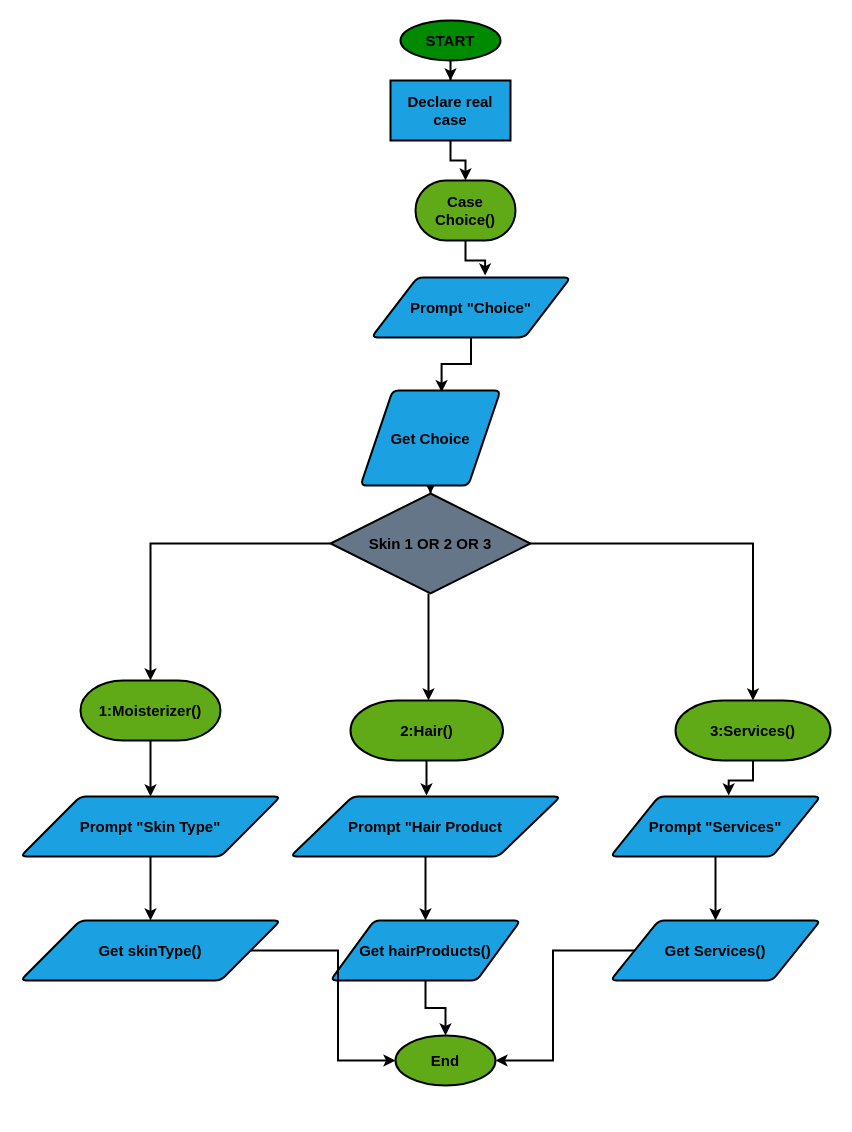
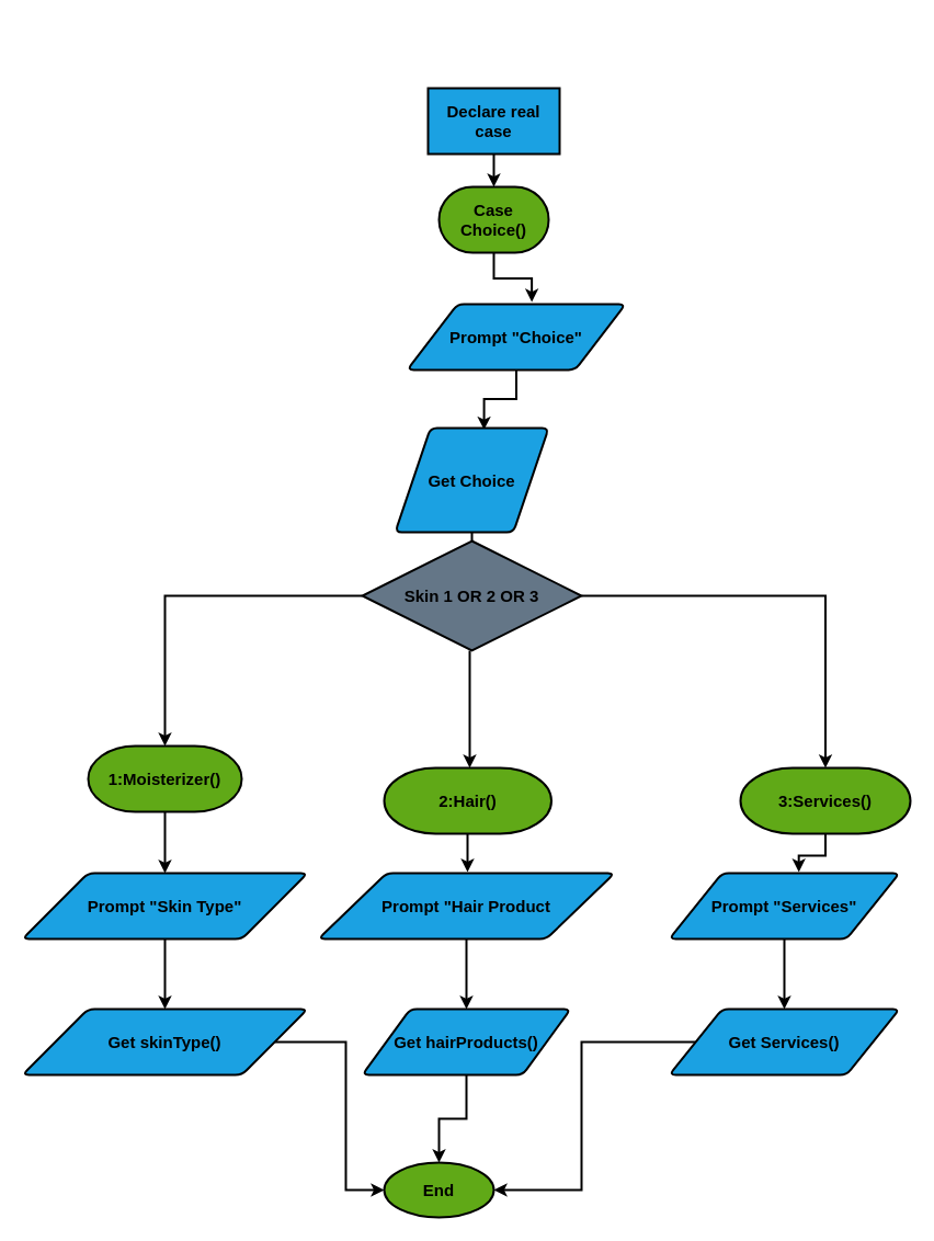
- <mxCell id="3" value="START" style="strokeWidth=2;html=1;shape=mxgraph.flowchart.start_1;whiteSpace=wrap;fontSize=15;fontStyle=1;fillColor=#008a00;" parent="1" vertex="1"><mxGeometry x="400" y="20" width="100" height="40" as="geometry" /></mxCell>
- <mxCell id="2" style="edgeStyle=orthogonalEdgeStyle;rounded=0;orthogonalLoop=1;jettySize=auto;html=1;entryX=0.5;entryY=0;entryDx=0;entryDy=0;strokeWidth=2;fontSize=15;fontStyle=1;" parent="1" source="3" target="7" edge="1"><mxGeometry relative="1" as="geometry" /></mxCell>
- <mxCell id="5" value="Case Choice()" style="strokeWidth=2;html=1;shape=mxgraph.flowchart.terminator;whiteSpace=wrap;fontSize=15;fontStyle=1;fillColor=#60a917;" parent="1" vertex="1"><mxGeometry x="415" y="180" width="100" height="60" as="geometry" /></mxCell>
+ <mxCell id="5" value="Case Choice()" style="strokeWidth=2;html=1;shape=mxgraph.flowchart.terminator;whiteSpace=wrap;fontSize=15;fontStyle=1;fillColor=#60a917;" parent="1" vertex="1"><mxGeometry x="400" y="170" width="100" height="60" as="geometry" /></mxCell>
- <mxCell id="29" style="edgeStyle=orthogonalEdgeStyle;rounded=0;orthogonalLoop=1;jettySize=auto;html=1;entryX=0.5;entryY=0;entryDx=0;entryDy=0;entryPerimeter=0;strokeWidth=2;fontSize=15;fontStyle=1;" parent="1" source="30" target="34" edge="1"><mxGeometry relative="1" as="geometry" /></mxCell>
+ <mxCell id="29" style="edgeStyle=orthogonalEdgeStyle;rounded=0;orthogonalLoop=1;jettySize=auto;html=1;entryX=0.5;entryY=0;entryDx=0;entryDy=0;entryPerimeter=0;strokeWidth=2;fontSize=15;fontStyle=1;endArrow=none;" parent="1" source="30" target="34" edge="1"><mxGeometry relative="1" as="geometry" /></mxCell>
- <mxCell id="26" value="End" style="strokeWidth=2;html=1;shape=mxgraph.flowchart.start_1;whiteSpace=wrap;fontSize=15;fontStyle=1;fillColor=#60a917;" parent="1" vertex="1"><mxGeometry x="395" y="1035" width="100" height="50" as="geometry" /></mxCell>
+ <mxCell id="26" value="End" style="strokeWidth=2;html=1;shape=mxgraph.flowchart.start_1;whiteSpace=wrap;fontSize=15;fontStyle=1;fillColor=#60a917;" parent="1" vertex="1"><mxGeometry x="350" y="1060" width="100" height="50" as="geometry" /></mxCell>
